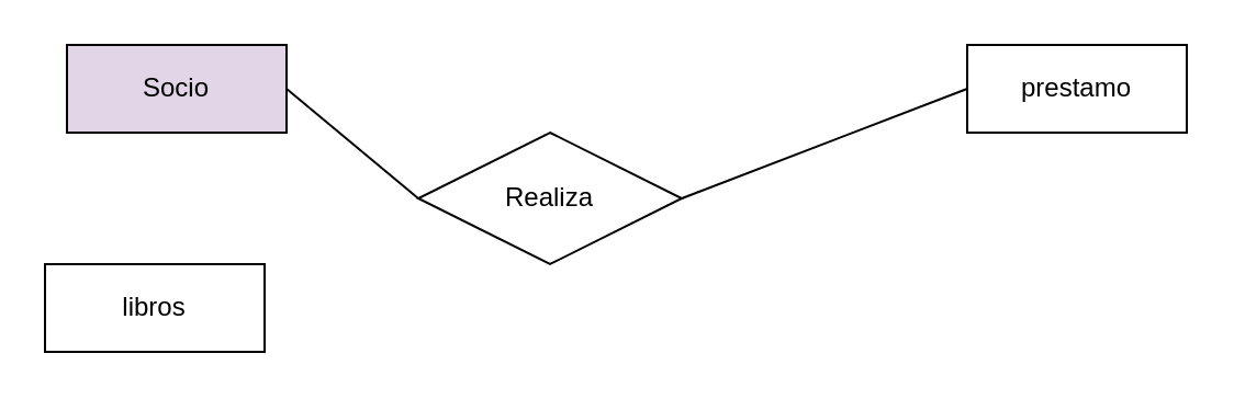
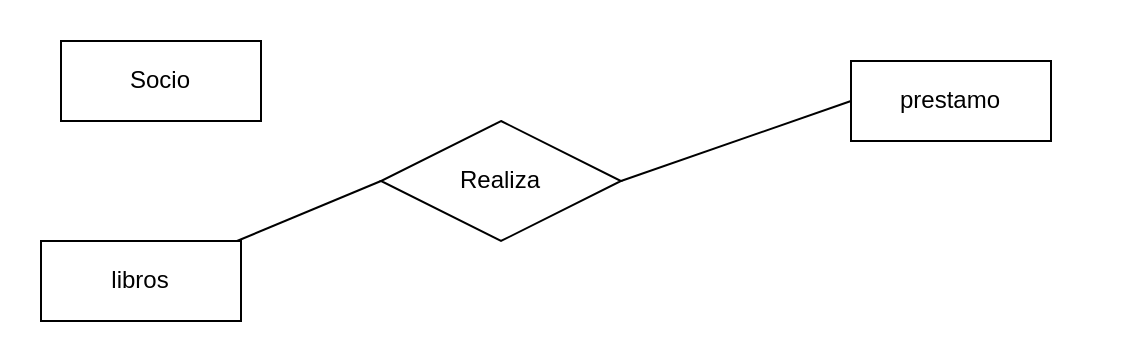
- <mxCell id="3" value="&lt;div&gt;Socio&lt;/div&gt;" style="whiteSpace=wrap;html=1;align=center;fillColor=#e1d5e7;" vertex="1" parent="1"><mxGeometry x="30" y="20" width="100" height="40" as="geometry" /></mxCell>
+ <mxCell id="3" value="&lt;div&gt;Socio&lt;/div&gt;" style="whiteSpace=wrap;html=1;align=center;" vertex="1" parent="1"><mxGeometry x="30" y="20" width="100" height="40" as="geometry" /></mxCell>
- <mxCell id="2" value="&lt;div&gt;prestamo&lt;/div&gt;" style="whiteSpace=wrap;html=1;align=center;" vertex="1" parent="1"><mxGeometry x="440" y="20" width="100" height="40" as="geometry" /></mxCell>
+ <mxCell id="2" value="&lt;div&gt;prestamo&lt;/div&gt;" style="whiteSpace=wrap;html=1;align=center;" vertex="1" parent="1"><mxGeometry x="425" y="30" width="100" height="40" as="geometry" /></mxCell>
- <mxCell id="6" value="" style="endArrow=none;html=1;rounded=0;exitX=0;exitY=0.5;exitDx=0;exitDy=0;entryX=1;entryY=0.5;entryDx=0;entryDy=0;" edge="1" parent="1" source="5" target="3"><mxGeometry width="50" height="50" relative="1" as="geometry"><mxPoint x="340" y="20" as="sourcePoint" /><mxPoint x="390" y="-30" as="targetPoint" /></mxGeometry></mxCell>
+ <mxCell id="6" value="" style="endArrow=none;html=1;rounded=0;exitX=0;exitY=0.5;exitDx=0;exitDy=0;" edge="1" parent="1" source="5" target="4"><mxGeometry width="50" height="50" relative="1" as="geometry"><mxPoint x="340" y="20" as="sourcePoint" /><mxPoint x="390" y="-30" as="targetPoint" /></mxGeometry></mxCell>
